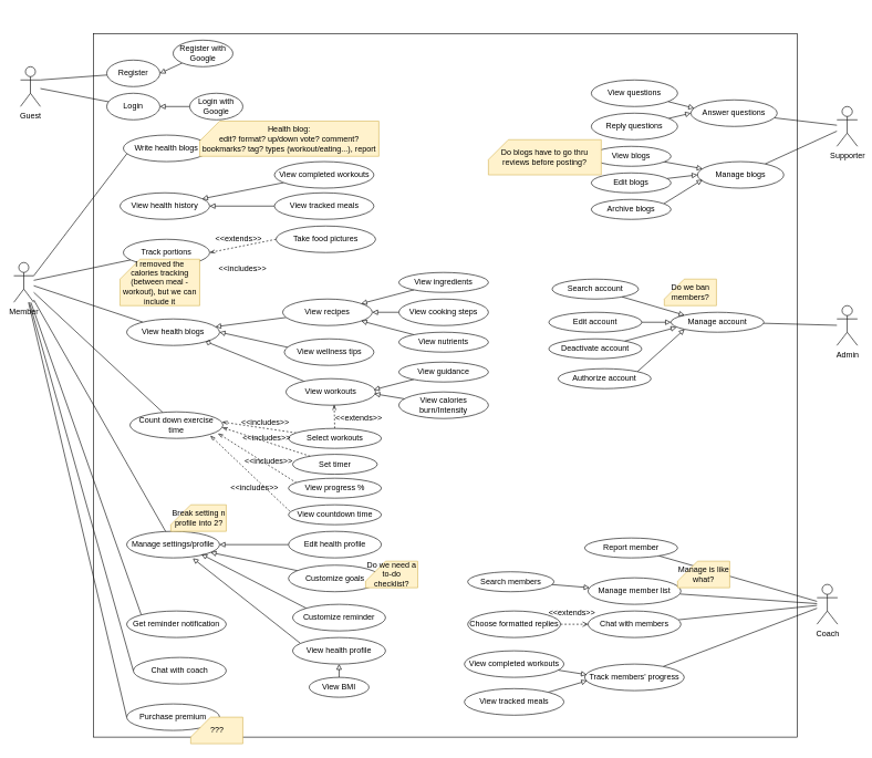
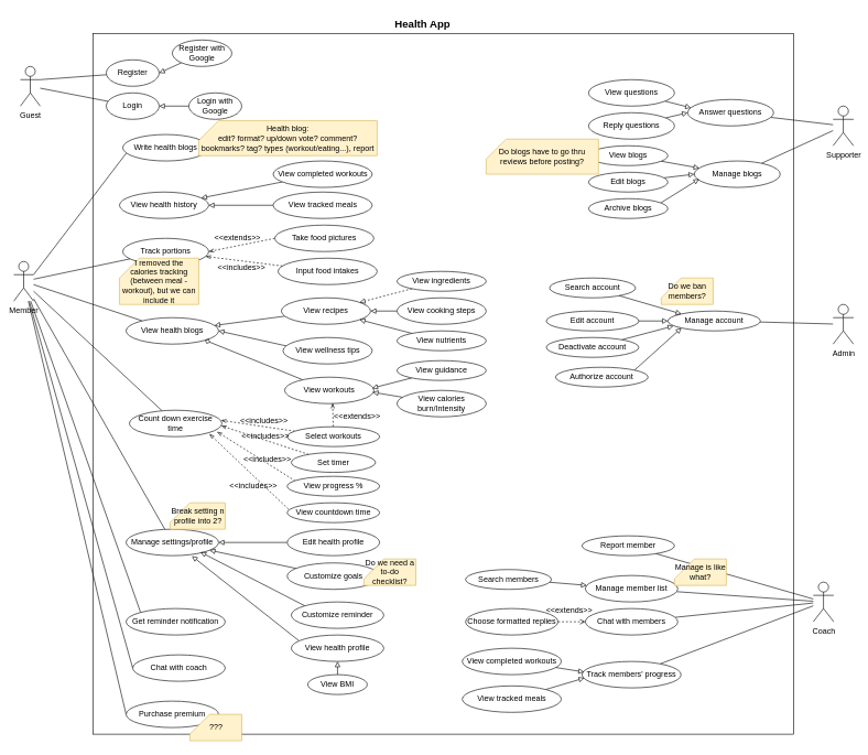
+ <mxCell id="10" value="Health App" style="text;html=1;strokeColor=none;fillColor=none;align=center;verticalAlign=middle;whiteSpace=wrap;rounded=0;fontStyle=1;fontSize=16;" vertex="1" parent="1"><mxGeometry x="573.75" width="130" height="30" as="geometry" y="20" /></mxCell>
+ <mxCell id="25" style="edgeStyle=none;rounded=0;orthogonalLoop=1;jettySize=auto;html=1;dashed=1;fontSize=16;startArrow=none;startFill=0;endArrow=openThin;endFill=0;" edge="1" parent="1" source="26" target="22"><mxGeometry relative="1" as="geometry" /></mxCell>
+ <mxCell id="26" value="Input food intakes" style="ellipse;whiteSpace=wrap;html=1;fontSize=12;" vertex="1" parent="1"><mxGeometry x="420" y="390" width="150" height="40" as="geometry" /></mxCell>
- <mxCell id="33" style="edgeStyle=none;rounded=0;orthogonalLoop=1;jettySize=auto;html=1;fontSize=12;startArrow=none;startFill=0;endArrow=block;endFill=0;" edge="1" parent="1" source="34" target="32"><mxGeometry relative="1" as="geometry" /></mxCell>
+ <mxCell id="33" style="edgeStyle=none;rounded=0;orthogonalLoop=1;jettySize=auto;html=1;fontSize=12;startArrow=none;startFill=0;endArrow=block;endFill=0;dashed=1;" edge="1" parent="1" source="34" target="32"><mxGeometry relative="1" as="geometry" /></mxCell>
